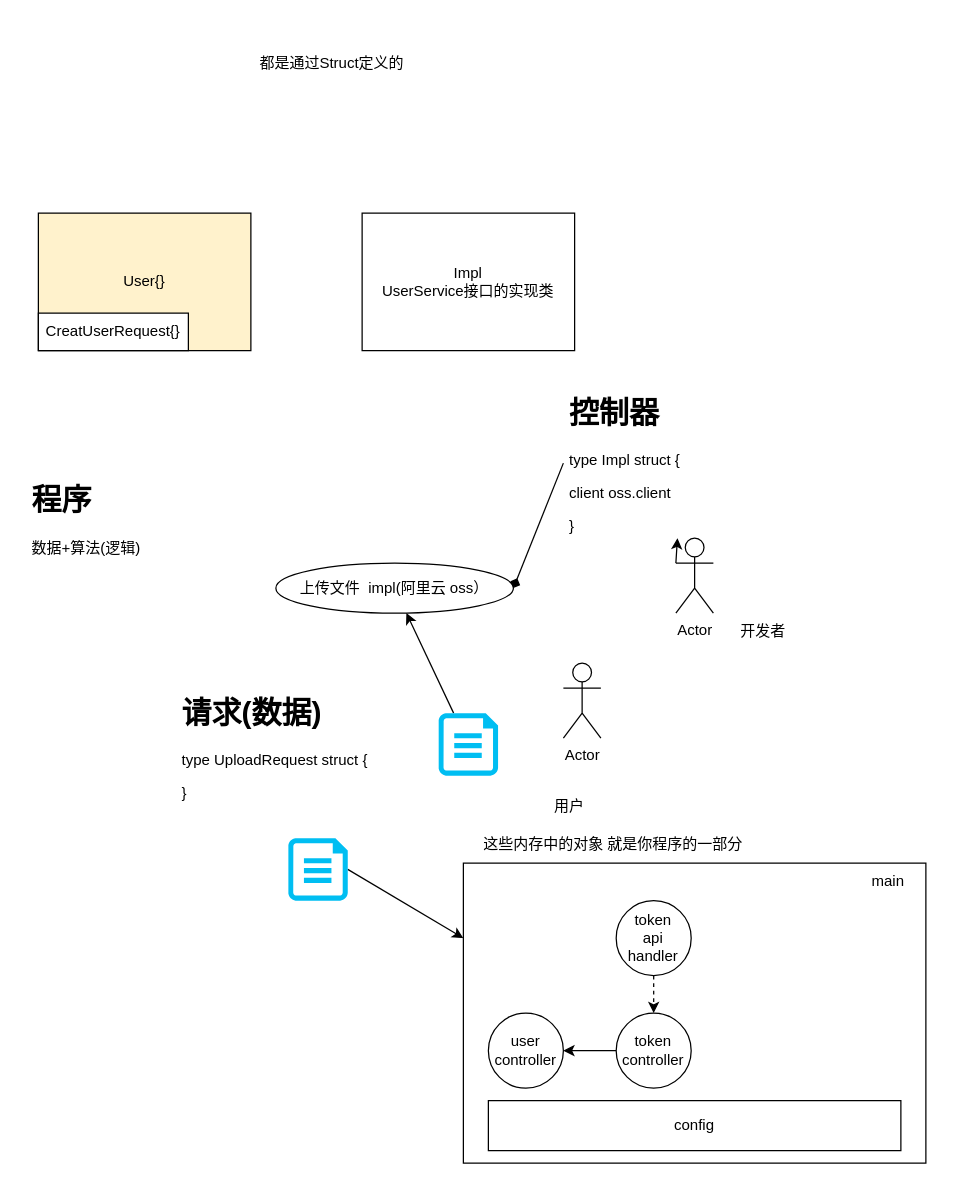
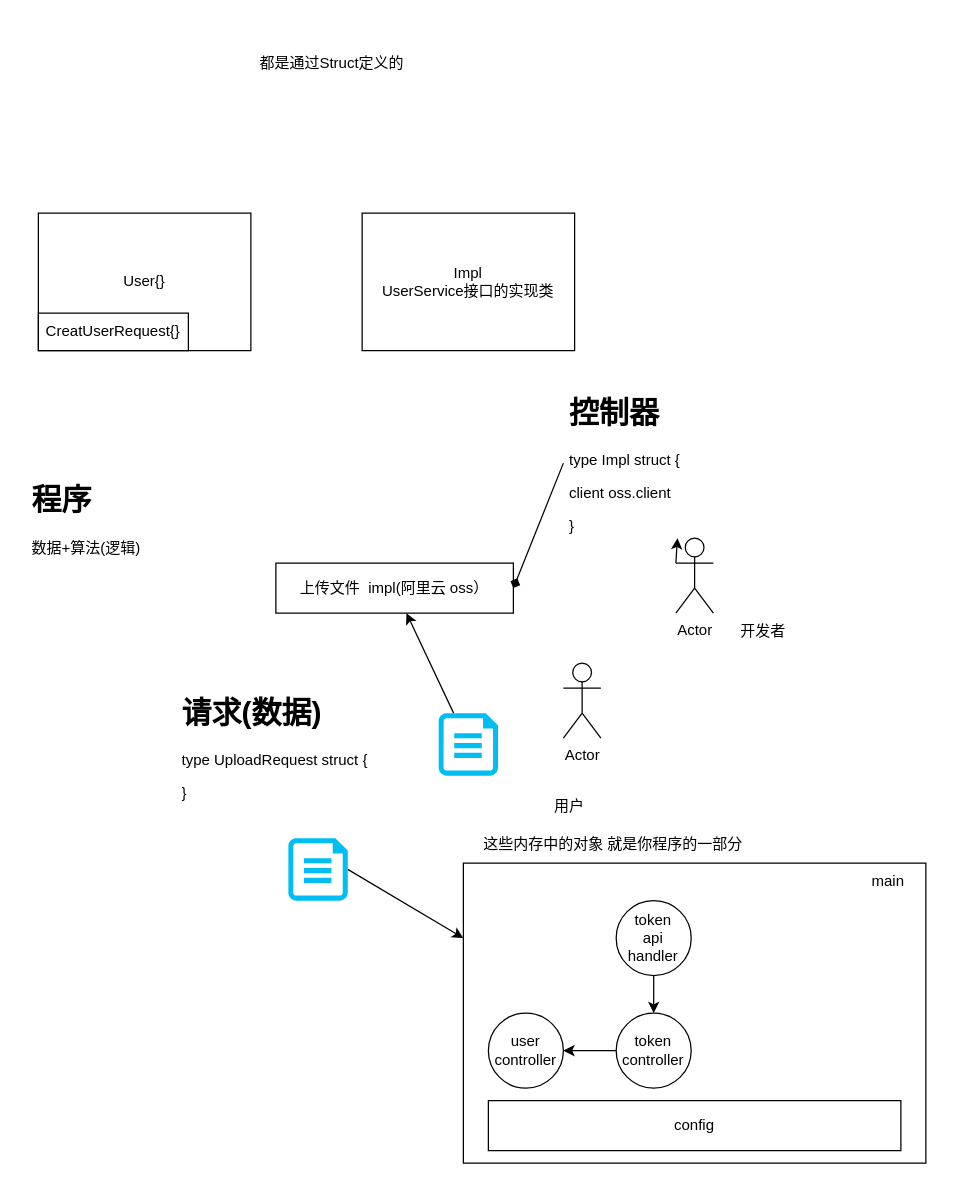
- <mxCell id="3" value="User{}" style="rounded=0;whiteSpace=wrap;html=1;fillColor=#fff2cc;" parent="1" vertex="1"><mxGeometry x="30" y="170" width="170" height="110" as="geometry" /></mxCell>
+ <mxCell id="3" value="User{}" style="rounded=0;whiteSpace=wrap;html=1;" parent="1" vertex="1"><mxGeometry x="30" y="170" width="170" height="110" as="geometry" /></mxCell>
- <mxCell id="8" value="上传文件&amp;nbsp; impl(阿里云 oss）" style="ellipse;whiteSpace=wrap;html=1;" parent="1" vertex="1"><mxGeometry x="220" y="450" width="190" height="40" as="geometry" /></mxCell>
+ <mxCell id="8" value="上传文件&amp;nbsp; impl(阿里云 oss）" style="rounded=0;whiteSpace=wrap;html=1;" parent="1" vertex="1"><mxGeometry x="220" y="450" width="190" height="40" as="geometry" /></mxCell>
- <mxCell id="28" style="edgeStyle=none;html=1;exitX=0.5;exitY=1;exitDx=0;exitDy=0;dashed=1;" parent="1" source="29" target="22" edge="1"><mxGeometry relative="1" as="geometry" /></mxCell>
+ <mxCell id="28" style="edgeStyle=none;html=1;exitX=0.5;exitY=1;exitDx=0;exitDy=0;" parent="1" source="29" target="22" edge="1"><mxGeometry relative="1" as="geometry" /></mxCell>
